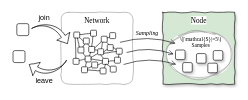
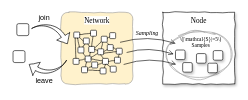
- <mxCell id="9" value="Node" style="rounded=0;whiteSpace=wrap;html=1;shadow=1;labelBackgroundColor=default;comic=1;strokeColor=#000000;strokeWidth=1;fontFamily=Comic Sans MS;fontSize=12;fontColor=#000000;fillColor=#d5e8d4;verticalAlign=top;" vertex="1" parent="1"><mxGeometry x="271" y="20" width="120" height="120" as="geometry" /></mxCell>
+ <mxCell id="9" value="Node" style="rounded=0;whiteSpace=wrap;html=1;shadow=1;labelBackgroundColor=default;comic=1;strokeColor=#000000;strokeWidth=1;fontFamily=Comic Sans MS;fontSize=12;fontColor=#000000;fillColor=#FFFFFF;verticalAlign=top;" vertex="1" parent="1"><mxGeometry x="271" y="20" width="120" height="120" as="geometry" /></mxCell>
- <mxCell id="2" value="Network" style="rounded=1;whiteSpace=wrap;html=1;shadow=0;labelBackgroundColor=default;comic=1;strokeColor=#999999;strokeWidth=1;fontFamily=Comic Sans MS;fontSize=12;fontColor=#000000;fillColor=#FFFFFF;verticalAlign=top;arcSize=11;" vertex="1" parent="1"><mxGeometry x="101" y="20" width="120" height="120" as="geometry" /></mxCell>
+ <mxCell id="2" value="Network" style="rounded=1;whiteSpace=wrap;html=1;shadow=0;labelBackgroundColor=default;comic=1;strokeColor=#999999;strokeWidth=1;fontFamily=Comic Sans MS;fontSize=12;fontColor=#000000;fillColor=#fff2cc;verticalAlign=top;arcSize=11;" vertex="1" parent="1"><mxGeometry x="101" y="20" width="120" height="120" as="geometry" /></mxCell>
